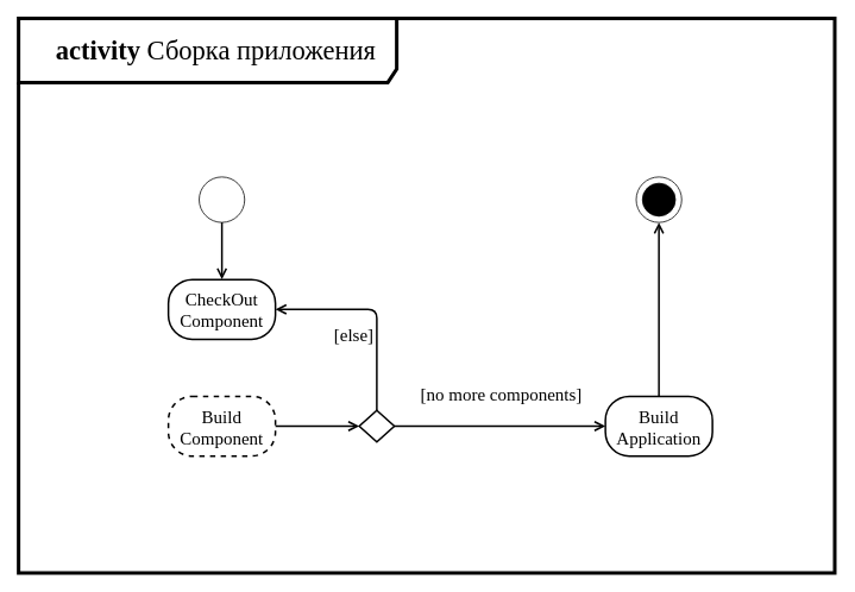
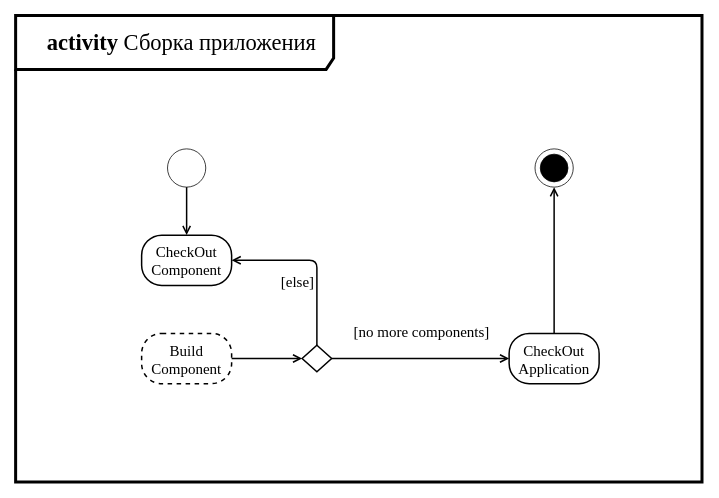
- <mxCell id="8" value="&lt;font&gt;Build&lt;br&gt;Application&lt;br&gt;&lt;/font&gt;" style="rounded=1;whiteSpace=wrap;html=1;arcSize=40;fontColor=#000000;fillColor=none;strokeColor=#000000;strokeWidth=2;fontSize=20;fontFamily=Times New Roman;" vertex="1" parent="1"><mxGeometry x="678" y="444" width="120" height="67" as="geometry" /></mxCell>
+ <mxCell id="8" value="&lt;font&gt;CheckOut&lt;br&gt;Application&lt;br&gt;&lt;/font&gt;" style="rounded=1;whiteSpace=wrap;html=1;arcSize=40;fontColor=#000000;fillColor=none;strokeColor=#000000;strokeWidth=2;fontSize=20;fontFamily=Times New Roman;" vertex="1" parent="1"><mxGeometry x="678" y="444" width="120" height="67" as="geometry" /></mxCell>
